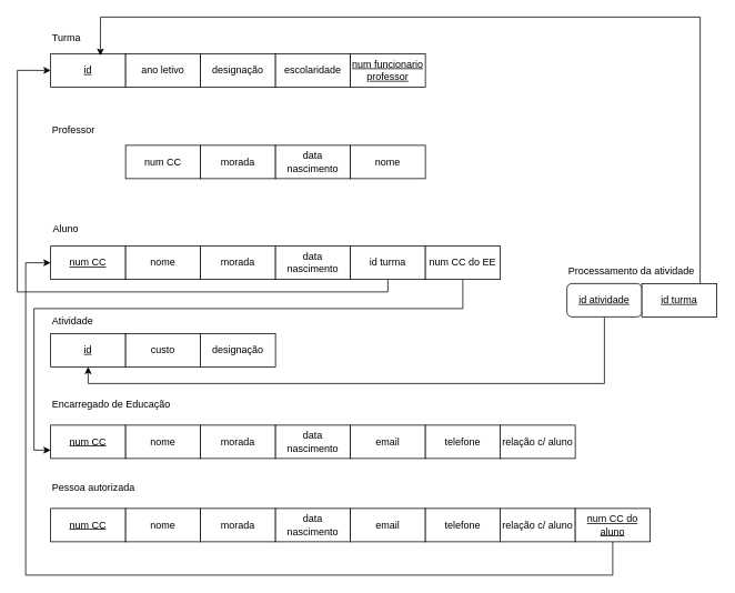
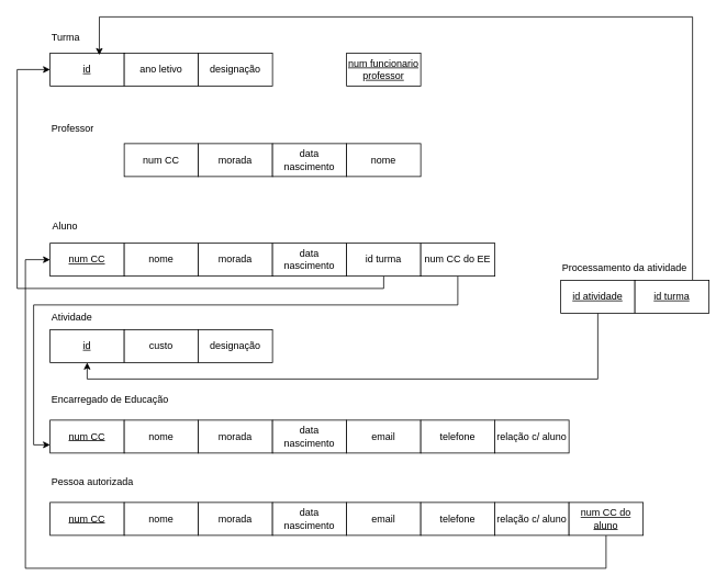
- <mxCell id="6" value="escolaridade" style="rounded=0;whiteSpace=wrap;html=1;" vertex="1" parent="1"><mxGeometry x="330" y="64" width="90" height="40" as="geometry" /></mxCell>
- <mxCell id="44" value="id atividade" style="whiteSpace=wrap;html=1;fontStyle=4;rounded=1;" vertex="1" parent="1"><mxGeometry x="680" y="340" width="90" height="40" as="geometry" /></mxCell>
+ <mxCell id="44" value="id atividade" style="rounded=0;whiteSpace=wrap;html=1;fontStyle=4" vertex="1" parent="1"><mxGeometry x="680" y="340" width="90" height="40" as="geometry" /></mxCell>
